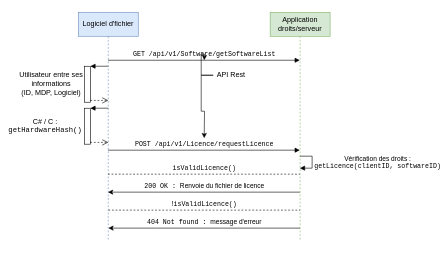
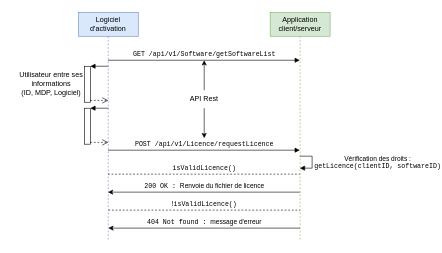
- <mxCell id="2" value="&lt;div&gt;Logiciel d'fichier&lt;br&gt;&lt;/div&gt;" style="shape=umlLifeline;perimeter=lifelinePerimeter;whiteSpace=wrap;html=1;container=1;collapsible=0;recursiveResize=0;outlineConnect=0;fillColor=#dae8fc;strokeColor=#6c8ebf;" vertex="1" parent="1"><mxGeometry x="130" y="20" width="100" height="380" as="geometry" /></mxCell>
+ <mxCell id="2" value="&lt;div&gt;Logiciel d'activation&lt;br&gt;&lt;/div&gt;" style="shape=umlLifeline;perimeter=lifelinePerimeter;whiteSpace=wrap;html=1;container=1;collapsible=0;recursiveResize=0;outlineConnect=0;fillColor=#dae8fc;strokeColor=#6c8ebf;" vertex="1" parent="1"><mxGeometry x="130" y="20" width="100" height="380" as="geometry" /></mxCell>
- <mxCell id="7" value="&lt;div&gt;Application&lt;/div&gt;&lt;div&gt;droits/serveur&lt;/div&gt;" style="shape=umlLifeline;perimeter=lifelinePerimeter;whiteSpace=wrap;html=1;container=1;collapsible=0;recursiveResize=0;outlineConnect=0;fillColor=#d5e8d4;strokeColor=#82b366;" vertex="1" parent="1"><mxGeometry x="450" y="20" width="100" height="380" as="geometry" /></mxCell>
+ <mxCell id="7" value="&lt;div&gt;Application&lt;/div&gt;&lt;div&gt;client/serveur&lt;/div&gt;" style="shape=umlLifeline;perimeter=lifelinePerimeter;whiteSpace=wrap;html=1;container=1;collapsible=0;recursiveResize=0;outlineConnect=0;fillColor=#d5e8d4;strokeColor=#82b366;" vertex="1" parent="1"><mxGeometry x="450" y="20" width="100" height="380" as="geometry" /></mxCell>
- <mxCell id="17" value="API Rest" style="text;html=1;strokeColor=none;fillColor=none;align=center;verticalAlign=middle;whiteSpace=wrap;rounded=0;fontFamily=Helvetica;" vertex="1" parent="1"><mxGeometry x="355" y="110" width="60" height="30" as="geometry" /></mxCell>
+ <mxCell id="17" value="API Rest" style="text;html=1;strokeColor=none;fillColor=none;align=center;verticalAlign=middle;whiteSpace=wrap;rounded=0;fontFamily=Helvetica;" vertex="1" parent="1"><mxGeometry x="310" y="150" width="60" height="30" as="geometry" /></mxCell>
- <mxCell id="13" value="&lt;font face=&quot;Helvetica&quot;&gt;C# / C :&lt;/font&gt;&lt;br&gt;&lt;div&gt;getHardwareHash()&lt;/div&gt;" style="text;html=1;strokeColor=none;fillColor=none;align=center;verticalAlign=middle;whiteSpace=wrap;rounded=0;fontFamily=Courier New;" vertex="1" parent="1"><mxGeometry x="20" y="200" width="110" height="20" as="geometry" /></mxCell>
